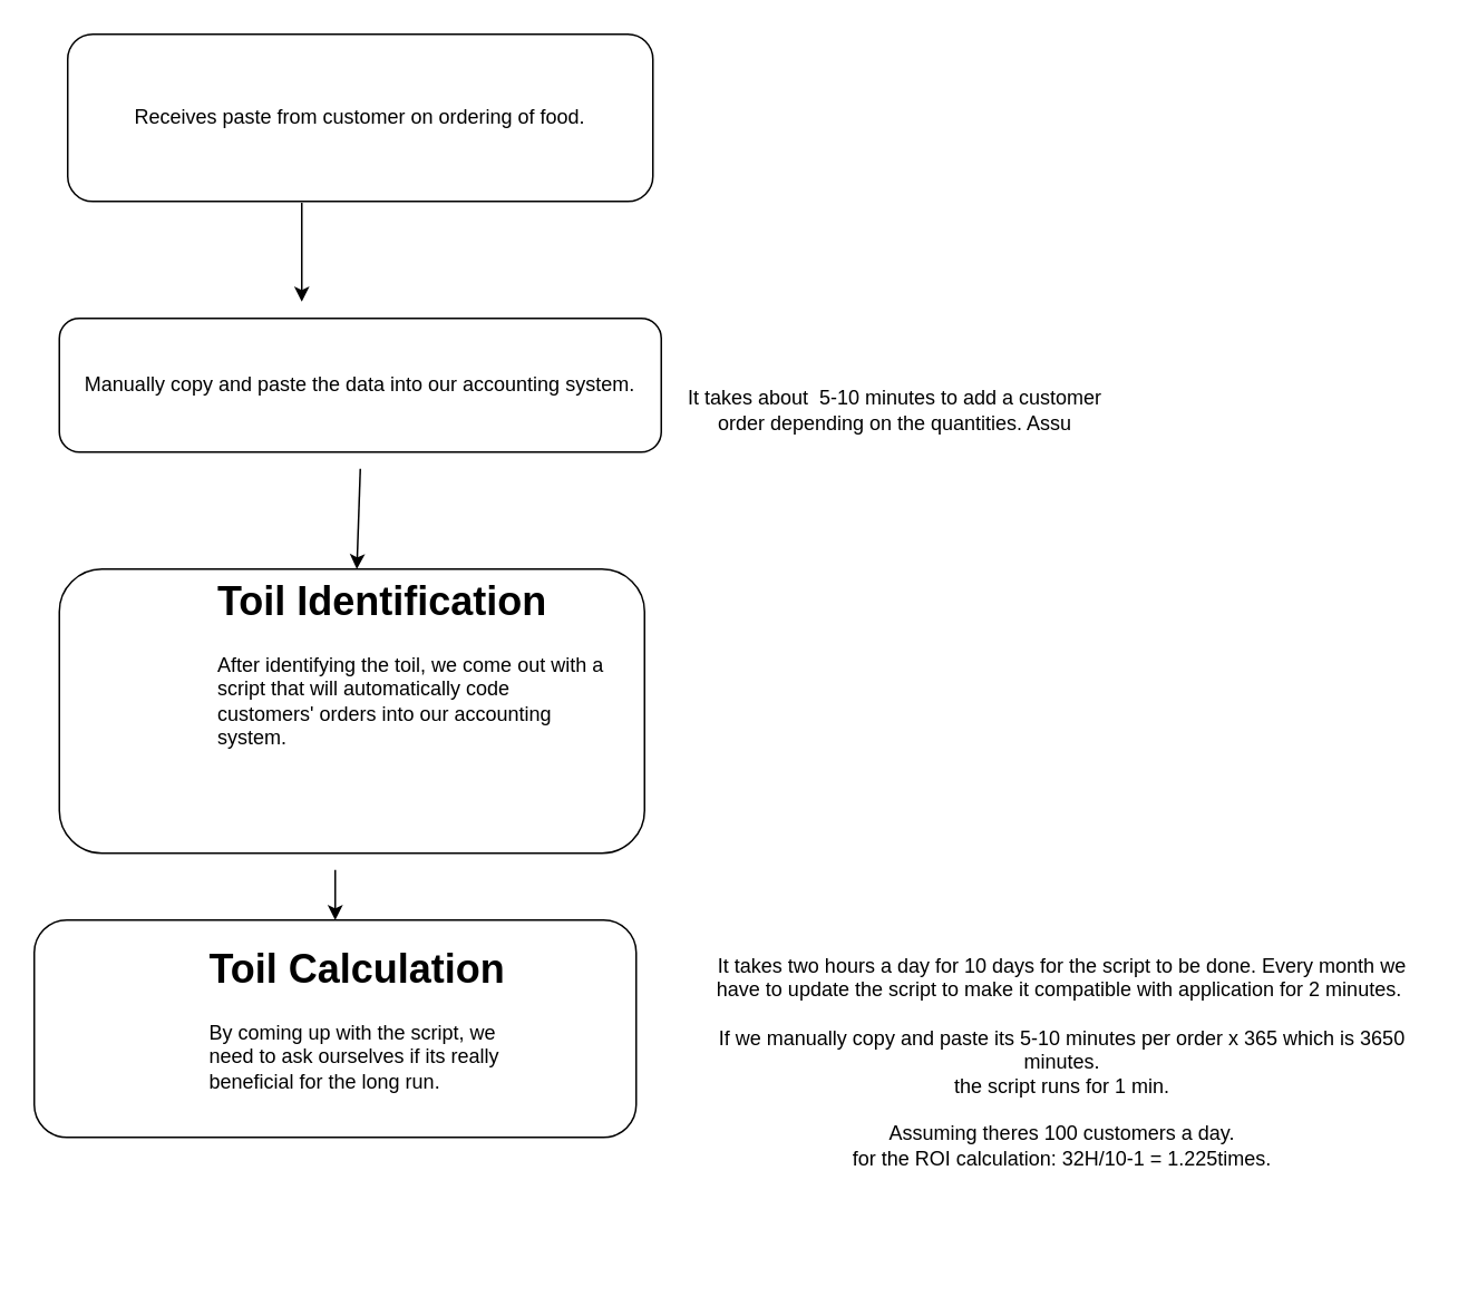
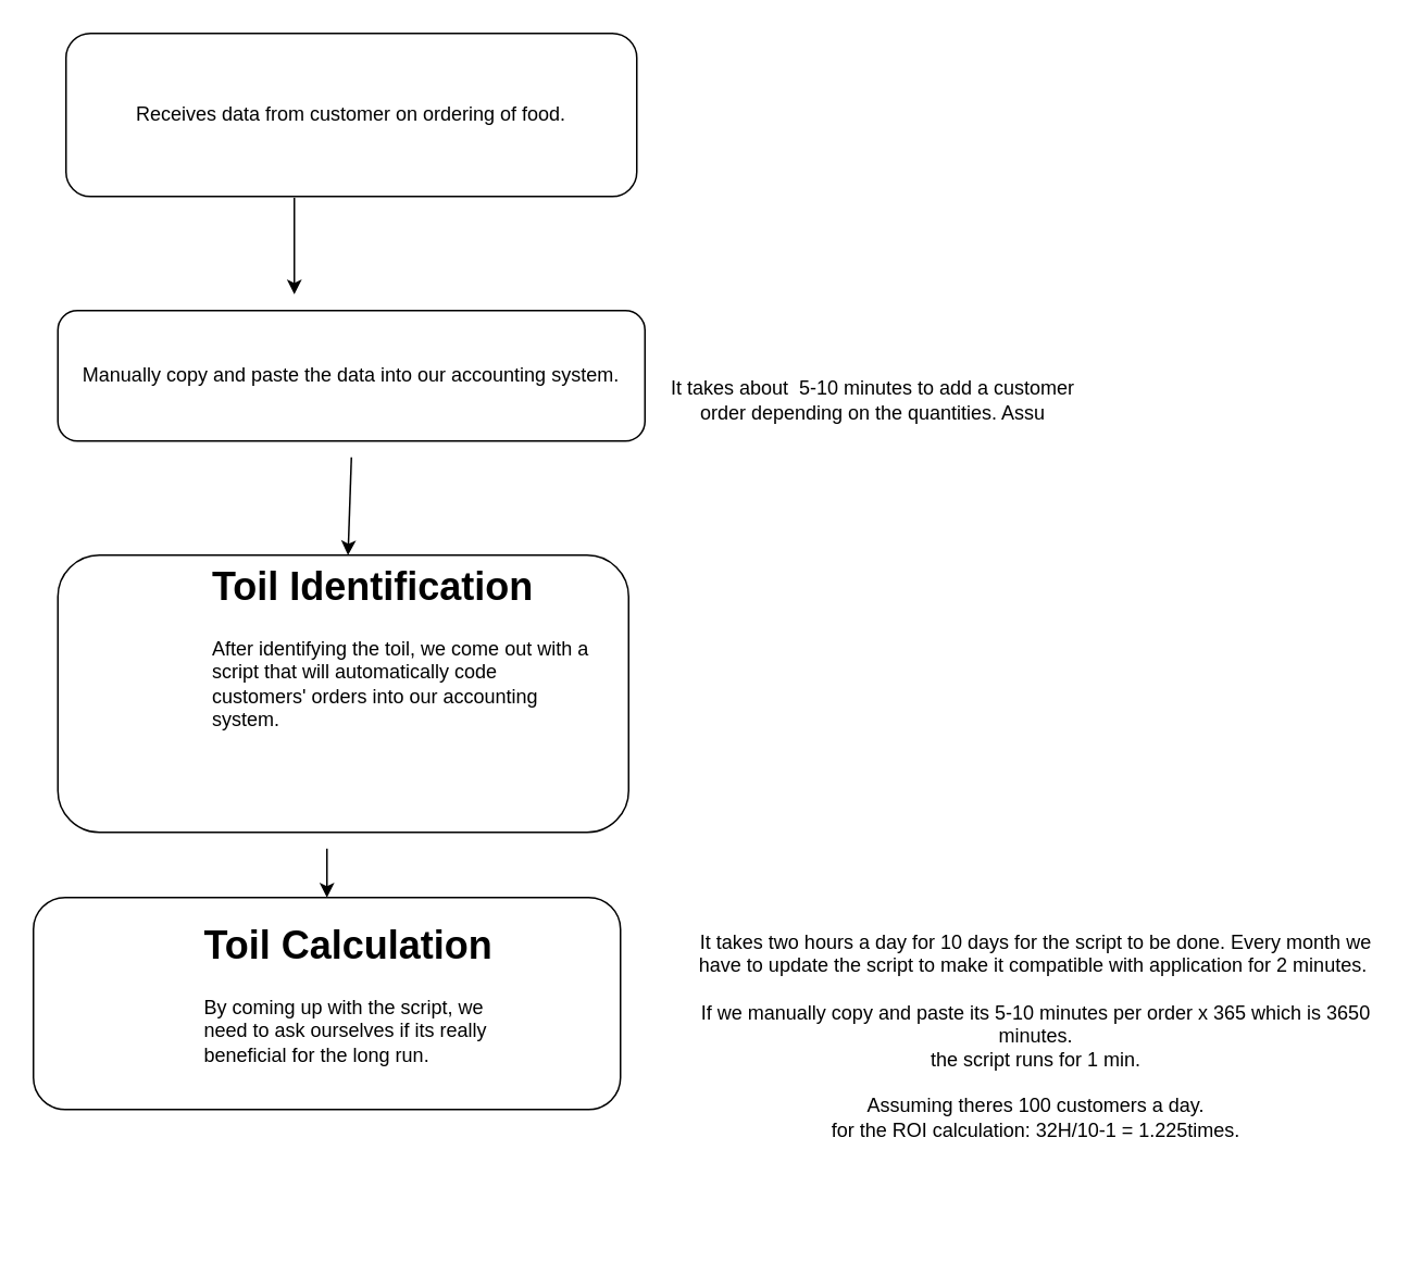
- <mxCell id="2" value="Receives paste from customer on ordering of food." style="rounded=1;whiteSpace=wrap;html=1;" vertex="1" parent="1"><mxGeometry x="40" y="20" width="350" height="100" as="geometry" /></mxCell>
+ <mxCell id="2" value="Receives data from customer on ordering of food." style="rounded=1;whiteSpace=wrap;html=1;" vertex="1" parent="1"><mxGeometry x="40" y="20" width="350" height="100" as="geometry" /></mxCell>
